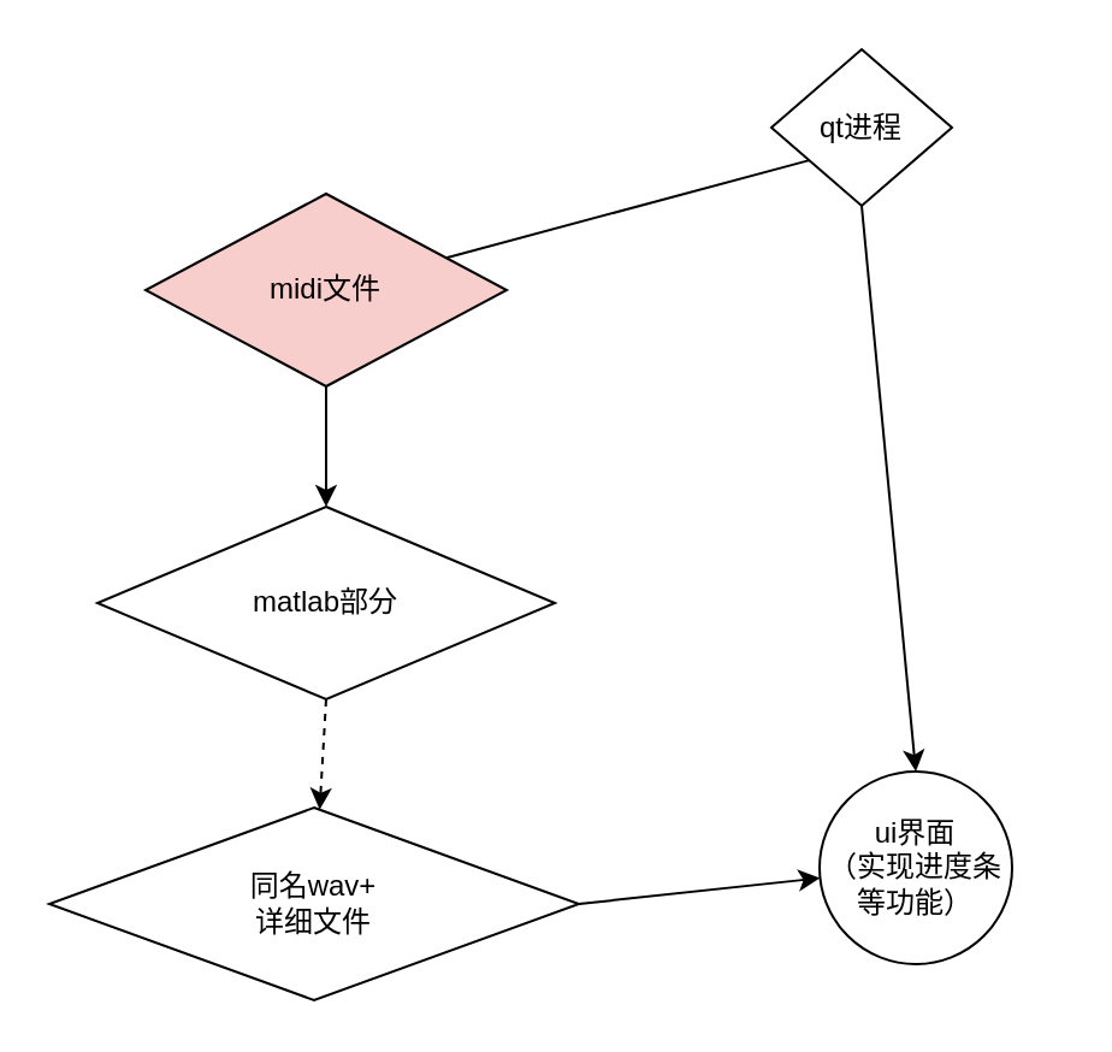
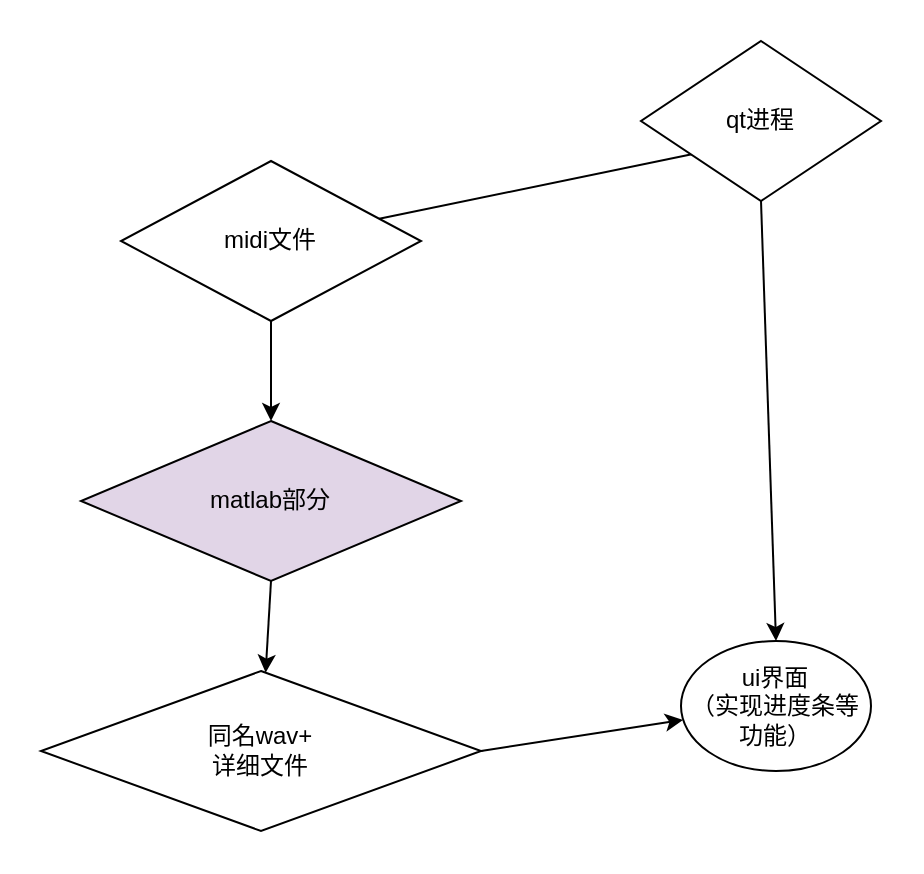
- <mxCell id="8" value="qt进程" style="rhombus;whiteSpace=wrap;html=1;" vertex="1" parent="1"><mxGeometry x="320" y="20" width="75" height="65" as="geometry" /></mxCell>
+ <mxCell id="8" value="qt进程" style="rhombus;whiteSpace=wrap;html=1;" vertex="1" parent="1"><mxGeometry x="320" y="20" width="120" height="80" as="geometry" /></mxCell>
- <mxCell id="2" value="midi文件" style="rhombus;whiteSpace=wrap;html=1;fillColor=#f8cecc;" vertex="1" parent="1"><mxGeometry x="60" y="80" width="150" height="80" as="geometry" /></mxCell>
+ <mxCell id="2" value="midi文件" style="rhombus;whiteSpace=wrap;html=1;" vertex="1" parent="1"><mxGeometry x="60" y="80" width="150" height="80" as="geometry" /></mxCell>
- <mxCell id="4" value="matlab部分" style="rhombus;whiteSpace=wrap;html=1;" vertex="1" parent="1"><mxGeometry x="40" y="210" width="190" height="80" as="geometry" /></mxCell>
+ <mxCell id="4" value="matlab部分" style="rhombus;whiteSpace=wrap;html=1;fillColor=#e1d5e7;" vertex="1" parent="1"><mxGeometry x="40" y="210" width="190" height="80" as="geometry" /></mxCell>
- <mxCell id="6" value="" style="endArrow=classic;html=1;rounded=0;exitX=0.5;exitY=1;exitDx=0;exitDy=0;dashed=1;" edge="1" parent="1" source="4" target="7"><mxGeometry width="50" height="50" relative="1" as="geometry"><mxPoint x="280" y="300" as="sourcePoint" /><mxPoint x="130" y="340" as="targetPoint" /></mxGeometry></mxCell>
+ <mxCell id="6" value="" style="endArrow=classic;html=1;rounded=0;exitX=0.5;exitY=1;exitDx=0;exitDy=0;" edge="1" parent="1" source="4" target="7"><mxGeometry width="50" height="50" relative="1" as="geometry"><mxPoint x="280" y="300" as="sourcePoint" /><mxPoint x="130" y="340" as="targetPoint" /></mxGeometry></mxCell>
- <mxCell id="9" value="ui界面&lt;div&gt;（实现进度条等功能）&lt;/div&gt;" style="ellipse;whiteSpace=wrap;html=1;aspect=fixed;" vertex="1" parent="1"><mxGeometry x="340" y="320" width="80" height="80" as="geometry" /></mxCell>
+ <mxCell id="9" value="ui界面&lt;div&gt;（实现进度条等功能）&lt;/div&gt;" style="ellipse;whiteSpace=wrap;html=1;aspect=fixed;" vertex="1" parent="1"><mxGeometry x="340" y="320" width="95" height="65" as="geometry" /></mxCell>
